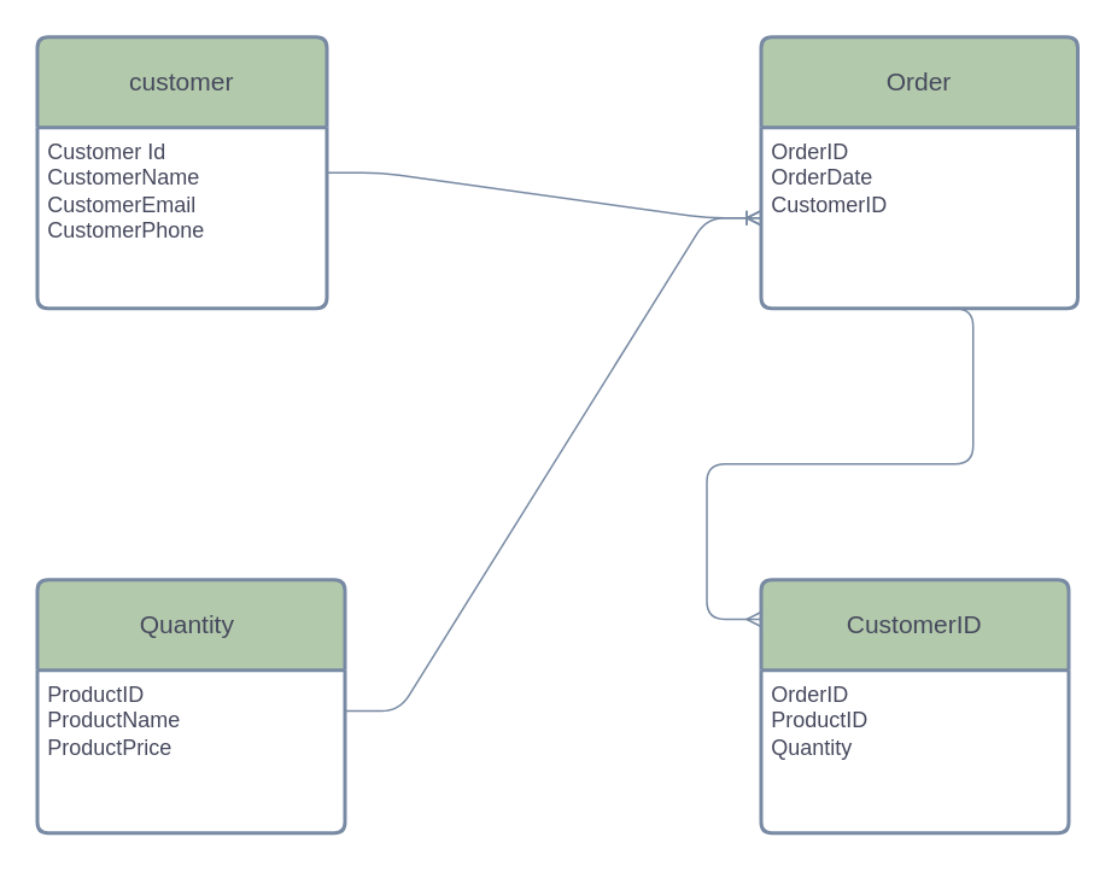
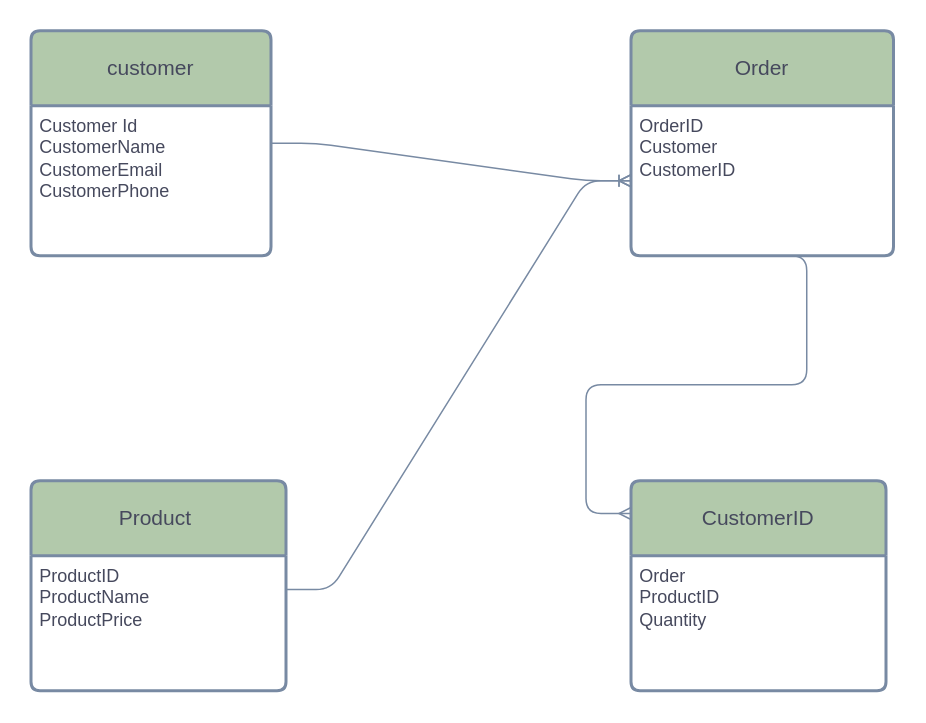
- <mxCell id="5" value="OrderID&lt;div&gt;OrderDate&lt;/div&gt;&lt;div&gt;CustomerID&lt;/div&gt;" style="align=left;strokeColor=none;fillColor=none;spacingLeft=4;fontSize=12;verticalAlign=top;resizable=0;rotatable=0;part=1;html=1;labelBackgroundColor=none;fontColor=#46495D;rounded=1;" vertex="1" parent="4"><mxGeometry y="50" width="175" height="100" as="geometry" /></mxCell>
+ <mxCell id="5" value="OrderID&lt;div&gt;Customer&lt;/div&gt;&lt;div&gt;CustomerID&lt;/div&gt;" style="align=left;strokeColor=none;fillColor=none;spacingLeft=4;fontSize=12;verticalAlign=top;resizable=0;rotatable=0;part=1;html=1;labelBackgroundColor=none;fontColor=#46495D;rounded=1;" vertex="1" parent="4"><mxGeometry y="50" width="175" height="100" as="geometry" /></mxCell>
- <mxCell id="6" value="Quantity&amp;nbsp;" style="swimlane;childLayout=stackLayout;horizontal=1;startSize=50;horizontalStack=0;rounded=1;fontSize=14;fontStyle=0;strokeWidth=2;resizeParent=0;resizeLast=1;shadow=0;dashed=0;align=center;arcSize=4;whiteSpace=wrap;html=1;labelBackgroundColor=none;fillColor=#B2C9AB;strokeColor=#788AA3;fontColor=#46495D;" vertex="1" parent="1"><mxGeometry x="20" y="320" width="170" height="140" as="geometry" /></mxCell>
+ <mxCell id="6" value="Product&amp;nbsp;" style="swimlane;childLayout=stackLayout;horizontal=1;startSize=50;horizontalStack=0;rounded=1;fontSize=14;fontStyle=0;strokeWidth=2;resizeParent=0;resizeLast=1;shadow=0;dashed=0;align=center;arcSize=4;whiteSpace=wrap;html=1;labelBackgroundColor=none;fillColor=#B2C9AB;strokeColor=#788AA3;fontColor=#46495D;" vertex="1" parent="1"><mxGeometry x="20" y="320" width="170" height="140" as="geometry" /></mxCell>
- <mxCell id="9" value="OrderID&lt;div&gt;ProductID&lt;/div&gt;&lt;div&gt;Quantity&lt;/div&gt;" style="align=left;strokeColor=none;fillColor=none;spacingLeft=4;fontSize=12;verticalAlign=top;resizable=0;rotatable=0;part=1;html=1;labelBackgroundColor=none;fontColor=#46495D;rounded=1;" vertex="1" parent="8"><mxGeometry y="50" width="170" height="90" as="geometry" /></mxCell>
+ <mxCell id="9" value="Order&lt;div&gt;ProductID&lt;/div&gt;&lt;div&gt;Quantity&lt;/div&gt;" style="align=left;strokeColor=none;fillColor=none;spacingLeft=4;fontSize=12;verticalAlign=top;resizable=0;rotatable=0;part=1;html=1;labelBackgroundColor=none;fontColor=#46495D;rounded=1;" vertex="1" parent="8"><mxGeometry y="50" width="170" height="90" as="geometry" /></mxCell>
